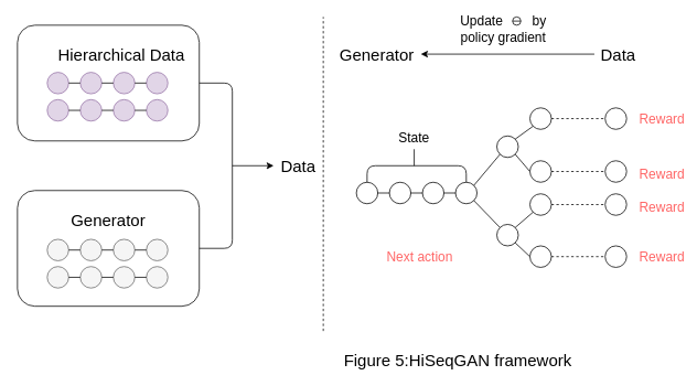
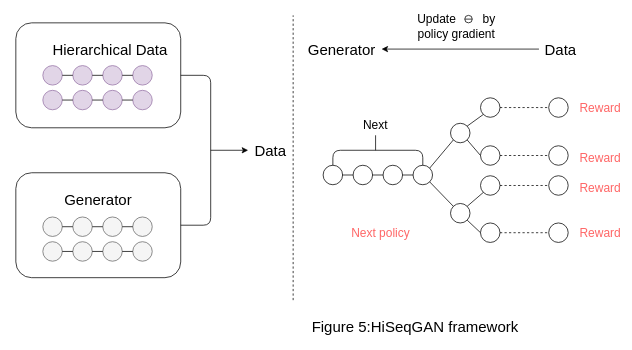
- <mxCell id="16" value="&lt;font style=&quot;font-size: 16px&quot;&gt;State&lt;/font&gt;" style="text;html=1;strokeColor=none;fillColor=none;align=center;verticalAlign=middle;whiteSpace=wrap;rounded=0;" parent="1" vertex="1"><mxGeometry x="480" y="156" width="40" height="20" as="geometry" /></mxCell>
+ <mxCell id="16" value="&lt;font style=&quot;font-size: 16px&quot;&gt;Next&lt;/font&gt;" style="text;html=1;strokeColor=none;fillColor=none;align=center;verticalAlign=middle;whiteSpace=wrap;rounded=0;" parent="1" vertex="1"><mxGeometry x="480" y="156" width="40" height="20" as="geometry" /></mxCell>
- <mxCell id="77" value="&lt;font style=&quot;font-size: 16px&quot; color=&quot;#ff6666&quot;&gt;Next action&lt;/font&gt;" style="text;html=1;strokeColor=none;fillColor=none;align=center;verticalAlign=middle;whiteSpace=wrap;rounded=0;" parent="1" vertex="1"><mxGeometry x="452" y="302.5" width="110" height="15" as="geometry" /></mxCell>
+ <mxCell id="77" value="&lt;font style=&quot;font-size: 16px&quot; color=&quot;#ff6666&quot;&gt;Next policy&lt;/font&gt;" style="text;html=1;strokeColor=none;fillColor=none;align=center;verticalAlign=middle;whiteSpace=wrap;rounded=0;" parent="1" vertex="1"><mxGeometry x="452" y="302.5" width="110" height="15" as="geometry" /></mxCell>
